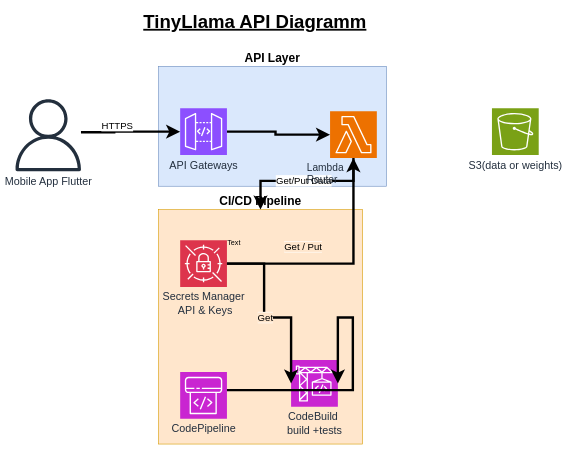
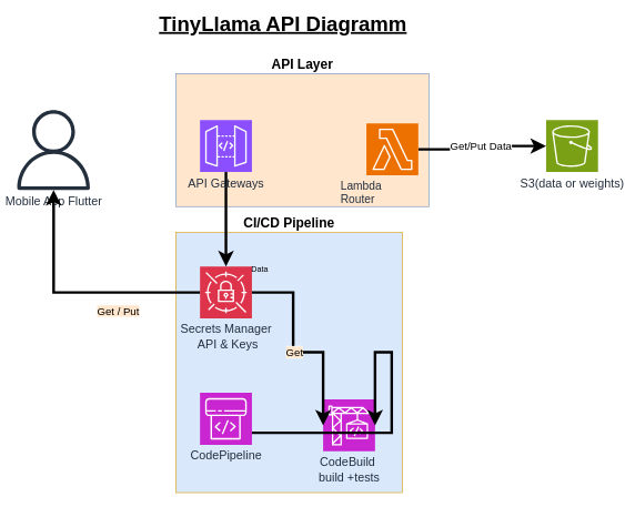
- <mxCell id="3" value="API Layer" style="rounded=0;whiteSpace=wrap;html=1;strokeColor=#6c8ebf;align=center;verticalAlign=bottom;fontFamily=Helvetica;fontSize=20;fontColor=default;fontStyle=1;textDirection=ltr;fillColor=#dae8fc;labelPosition=center;verticalLabelPosition=top;" parent="1" vertex="1"><mxGeometry x="264" y="110" width="380" height="200" as="geometry" /></mxCell>
+ <mxCell id="3" value="API Layer" style="rounded=0;whiteSpace=wrap;html=1;strokeColor=#6c8ebf;align=center;verticalAlign=bottom;fontFamily=Helvetica;fontSize=20;fontColor=default;fontStyle=1;textDirection=ltr;fillColor=#ffe6cc;labelPosition=center;verticalLabelPosition=top;" parent="1" vertex="1"><mxGeometry x="264" y="110" width="380" height="200" as="geometry" /></mxCell>
- <mxCell id="13" value="&lt;font style=&quot;font-size: 16px;&quot;&gt;HTTPS&lt;/font&gt;" style="edgeStyle=orthogonalEdgeStyle;rounded=0;orthogonalLoop=1;jettySize=auto;html=1;entryX=0;entryY=0.5;entryDx=0;entryDy=0;entryPerimeter=0;endSize=11;strokeWidth=4;" parent="1" source="4" target="6" edge="1"><mxGeometry x="-0.285" y="10" relative="1" as="geometry"><Array as="points"><mxPoint x="190" y="220" /></Array><mxPoint x="1" as="offset" /></mxGeometry></mxCell>
- <mxCell id="5" style="edgeStyle=orthogonalEdgeStyle;rounded=0;orthogonalLoop=1;jettySize=auto;html=1;endSize=11;strokeWidth=4;" parent="1" source="6" target="8" edge="1"><mxGeometry relative="1" as="geometry" /></mxCell>
+ <mxCell id="5" style="edgeStyle=orthogonalEdgeStyle;rounded=0;orthogonalLoop=1;jettySize=auto;html=1;endSize=11;strokeWidth=4;" parent="1" source="6" target="10" edge="1"><mxGeometry relative="1" as="geometry" /></mxCell>
- <mxCell id="7" value="&lt;font style=&quot;font-size: 16px;&quot;&gt;Get/Put Data&lt;/font&gt;" style="edgeStyle=orthogonalEdgeStyle;rounded=0;orthogonalLoop=1;jettySize=auto;html=1;endSize=11;strokeWidth=4;" parent="1" source="8" target="2" edge="1"><mxGeometry relative="1" as="geometry"><mxPoint x="680" y="218" as="targetPoint" /></mxGeometry></mxCell>
+ <mxCell id="7" value="&lt;font style=&quot;font-size: 16px;&quot;&gt;Get/Put Data&lt;/font&gt;" style="edgeStyle=orthogonalEdgeStyle;rounded=0;orthogonalLoop=1;jettySize=auto;html=1;endSize=11;strokeWidth=4;" parent="1" source="8" target="9" edge="1"><mxGeometry relative="1" as="geometry"><mxPoint x="680" y="218" as="targetPoint" /></mxGeometry></mxCell>
- <mxCell id="17" value="Text" style="text;html=1;align=center;verticalAlign=middle;whiteSpace=wrap;rounded=0;" vertex="1" parent="1"><mxGeometry x="360" y="390" width="60" height="30" as="geometry" /></mxCell>
+ <mxCell id="17" value="Data" style="text;html=1;align=center;verticalAlign=middle;whiteSpace=wrap;rounded=0;" vertex="1" parent="1"><mxGeometry x="360" y="390" width="60" height="30" as="geometry" /></mxCell>
- <mxCell id="14" value="&lt;font style=&quot;font-size: 16px; background-color: light-dark(rgb(255, 230, 204), rgb(237, 237, 237));&quot;&gt;Get / Put&lt;/font&gt;" style="edgeStyle=orthogonalEdgeStyle;rounded=0;orthogonalLoop=1;jettySize=auto;html=1;entryX=0.5;entryY=1;entryDx=0;entryDy=0;entryPerimeter=0;strokeWidth=4;endSize=11;" parent="1" source="10" target="8" edge="1"><mxGeometry x="-0.343" y="28" relative="1" as="geometry"><mxPoint as="offset" /></mxGeometry></mxCell>
+ <mxCell id="14" value="&lt;font style=&quot;font-size: 16px; background-color: light-dark(rgb(255, 230, 204), rgb(237, 237, 237));&quot;&gt;Get / Put&lt;/font&gt;" style="edgeStyle=orthogonalEdgeStyle;rounded=0;orthogonalLoop=1;jettySize=auto;html=1;strokeWidth=4;endSize=11;" parent="1" source="10" target="4" edge="1"><mxGeometry x="-0.343" y="28" relative="1" as="geometry"><mxPoint as="offset" /></mxGeometry></mxCell>
- <mxCell id="2" value="&lt;span style=&quot;text-align: right;&quot;&gt;CI/CD Pipeline&lt;/span&gt;" style="rounded=0;whiteSpace=wrap;html=1;strokeColor=#d79b00;align=center;verticalAlign=bottom;fontFamily=Helvetica;fontSize=20;fontStyle=1;textDirection=ltr;fillColor=#ffe6cc;labelPosition=center;verticalLabelPosition=top;" parent="1" vertex="1"><mxGeometry x="264" y="349" width="340" height="391" as="geometry" /></mxCell>
+ <mxCell id="2" value="&lt;span style=&quot;text-align: right;&quot;&gt;CI/CD Pipeline&lt;/span&gt;" style="rounded=0;whiteSpace=wrap;html=1;strokeColor=#d79b00;align=center;verticalAlign=bottom;fontFamily=Helvetica;fontSize=20;fontStyle=1;textDirection=ltr;fillColor=#dae8fc;labelPosition=center;verticalLabelPosition=top;" parent="1" vertex="1"><mxGeometry x="264" y="349" width="340" height="391" as="geometry" /></mxCell>
- <mxCell id="11" value="&lt;font style=&quot;font-size: 18px;&quot;&gt;CodePipeline&lt;/font&gt;" style="sketch=0;points=[[0,0,0],[0.25,0,0],[0.5,0,0],[0.75,0,0],[1,0,0],[0,1,0],[0.25,1,0],[0.5,1,0],[0.75,1,0],[1,1,0],[0,0.25,0],[0,0.5,0],[0,0.75,0],[1,0.25,0],[1,0.5,0],[1,0.75,0]];outlineConnect=0;fontColor=#232F3E;fillColor=#C925D1;strokeColor=#ffffff;dashed=0;verticalLabelPosition=bottom;verticalAlign=top;align=center;html=1;fontSize=12;fontStyle=0;aspect=fixed;shape=mxgraph.aws4.resourceIcon;resIcon=mxgraph.aws4.codepipeline;" parent="1" vertex="1"><mxGeometry x="300" y="620" width="78" height="78" as="geometry" /></mxCell>
+ <mxCell id="11" value="&lt;font style=&quot;font-size: 18px;&quot;&gt;CodePipeline&lt;/font&gt;" style="sketch=0;points=[[0,0,0],[0.25,0,0],[0.5,0,0],[0.75,0,0],[1,0,0],[0,1,0],[0.25,1,0],[0.5,1,0],[0.75,1,0],[1,1,0],[0,0.25,0],[0,0.5,0],[0,0.75,0],[1,0.25,0],[1,0.5,0],[1,0.75,0]];outlineConnect=0;fontColor=#232F3E;fillColor=#C925D1;strokeColor=#ffffff;dashed=0;verticalLabelPosition=bottom;verticalAlign=top;align=center;html=1;fontSize=12;fontStyle=0;aspect=fixed;shape=mxgraph.aws4.resourceIcon;resIcon=mxgraph.aws4.codepipeline;" parent="1" vertex="1"><mxGeometry x="300" y="590" width="78" height="78" as="geometry" /></mxCell>
